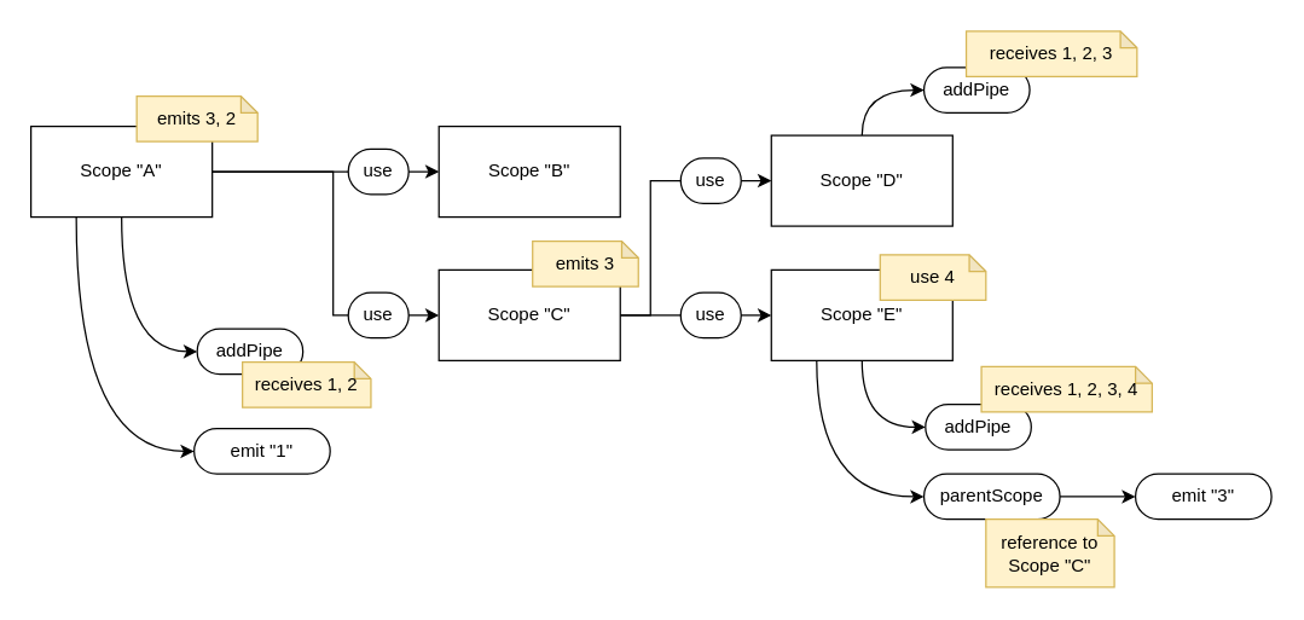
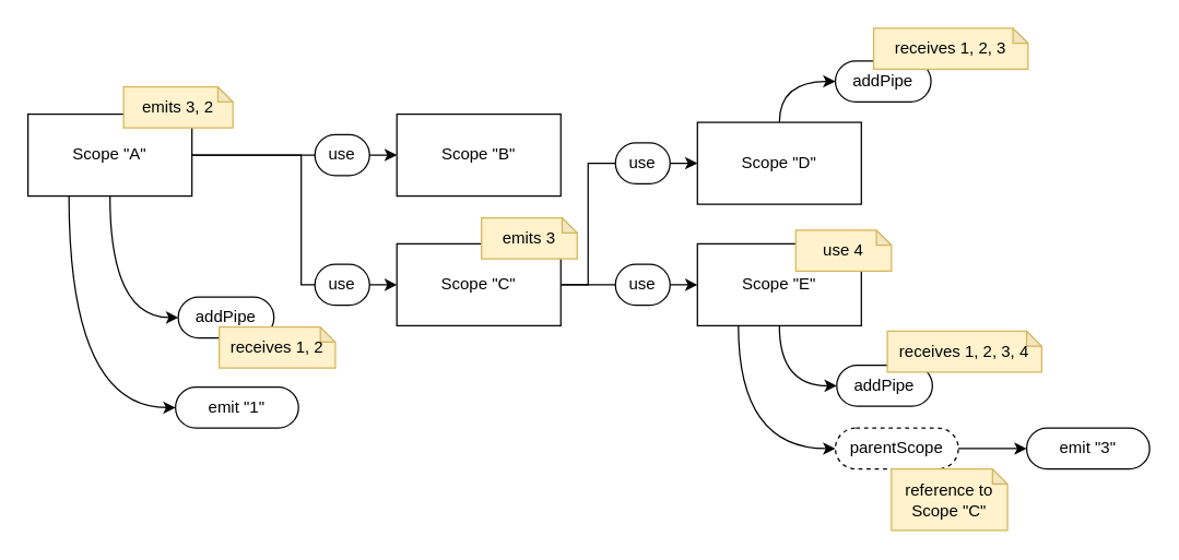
- <mxCell id="23" value="parentScope" style="rounded=1;whiteSpace=wrap;html=1;arcSize=50;" vertex="1" parent="1"><mxGeometry x="611" y="313" width="90" height="30" as="geometry" /></mxCell>
+ <mxCell id="23" value="parentScope" style="rounded=1;whiteSpace=wrap;html=1;arcSize=50;dashed=1;" vertex="1" parent="1"><mxGeometry x="611" y="313" width="90" height="30" as="geometry" /></mxCell>
